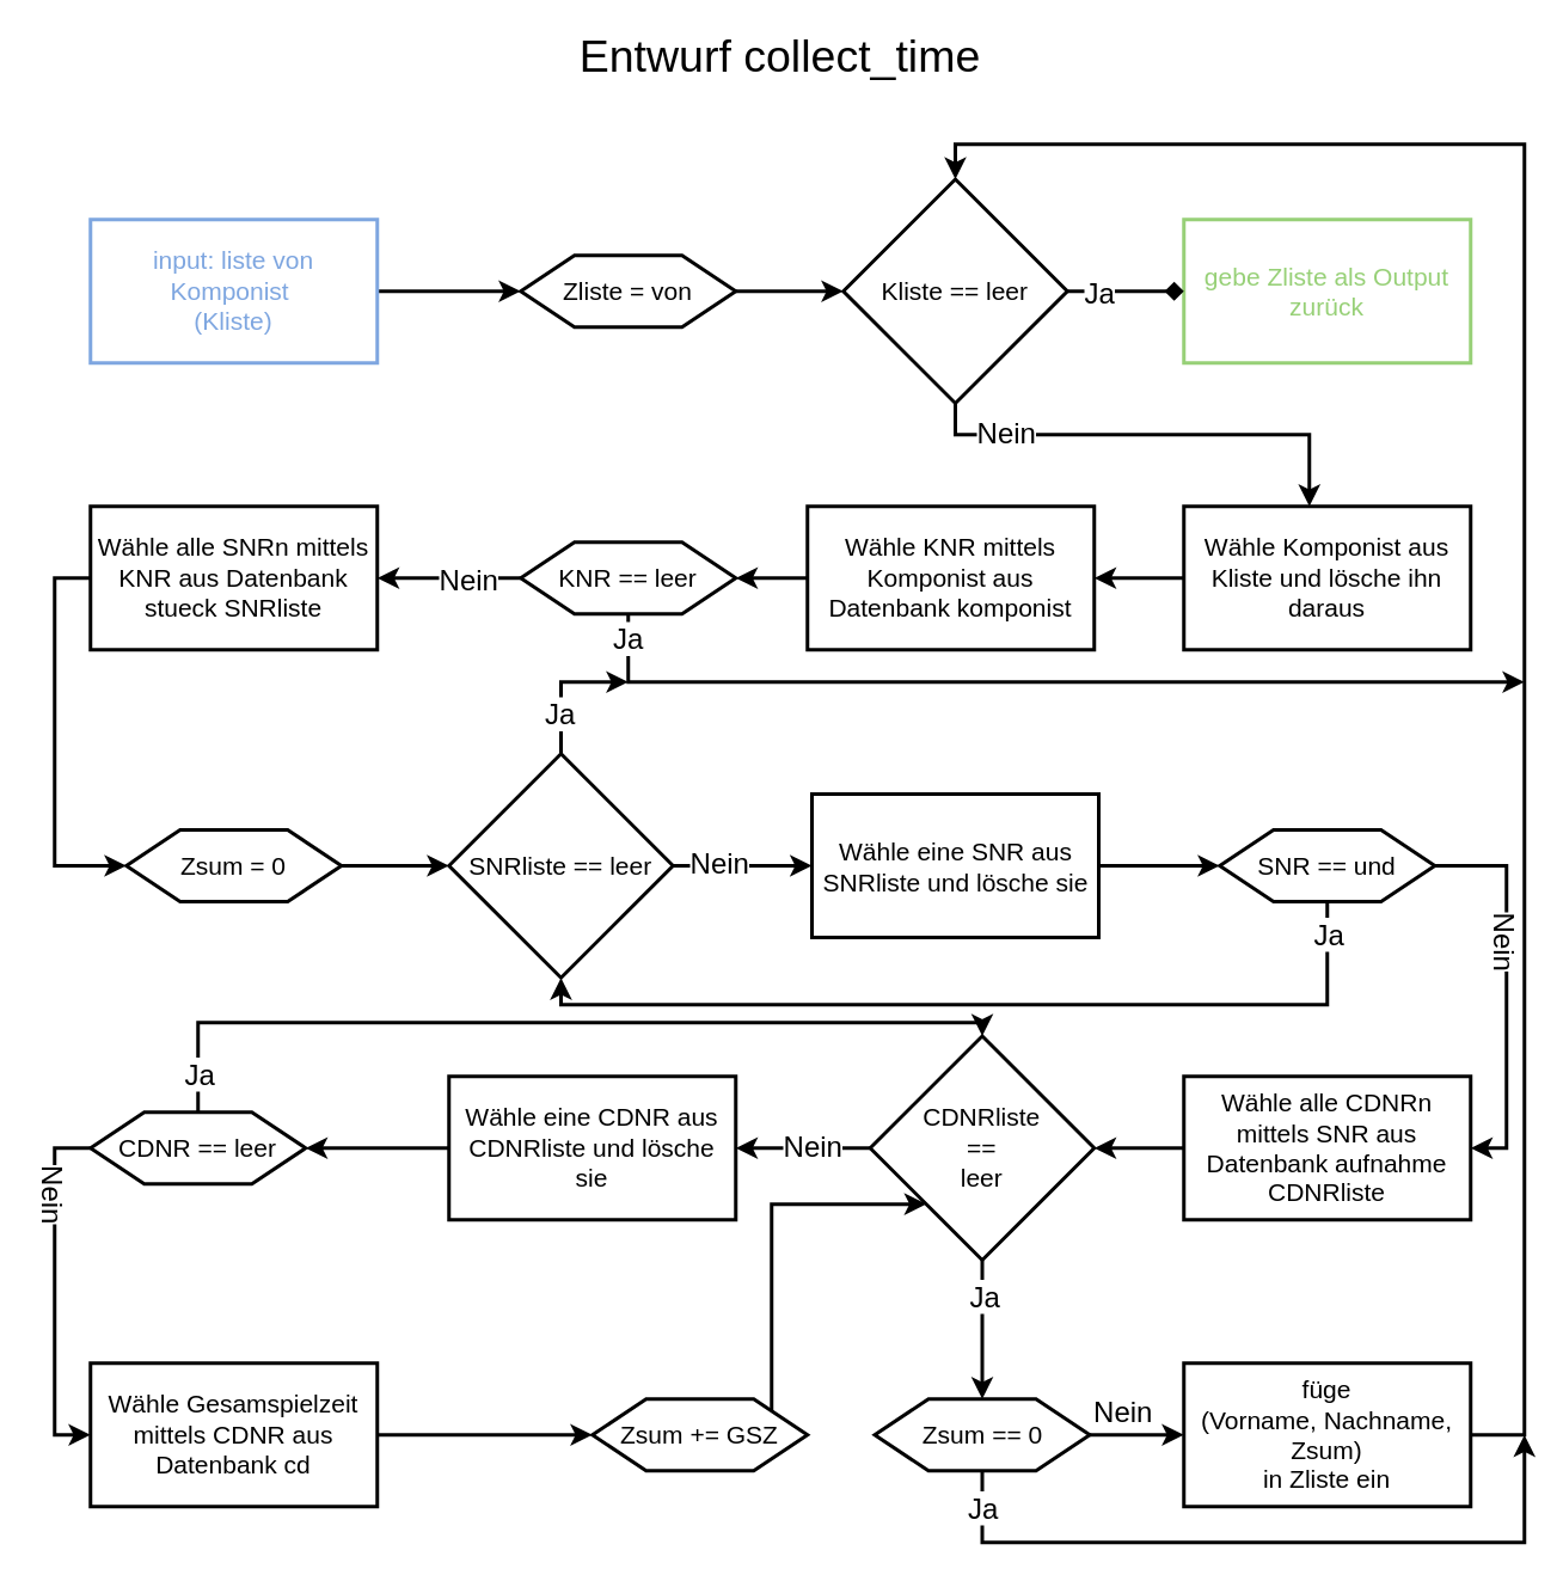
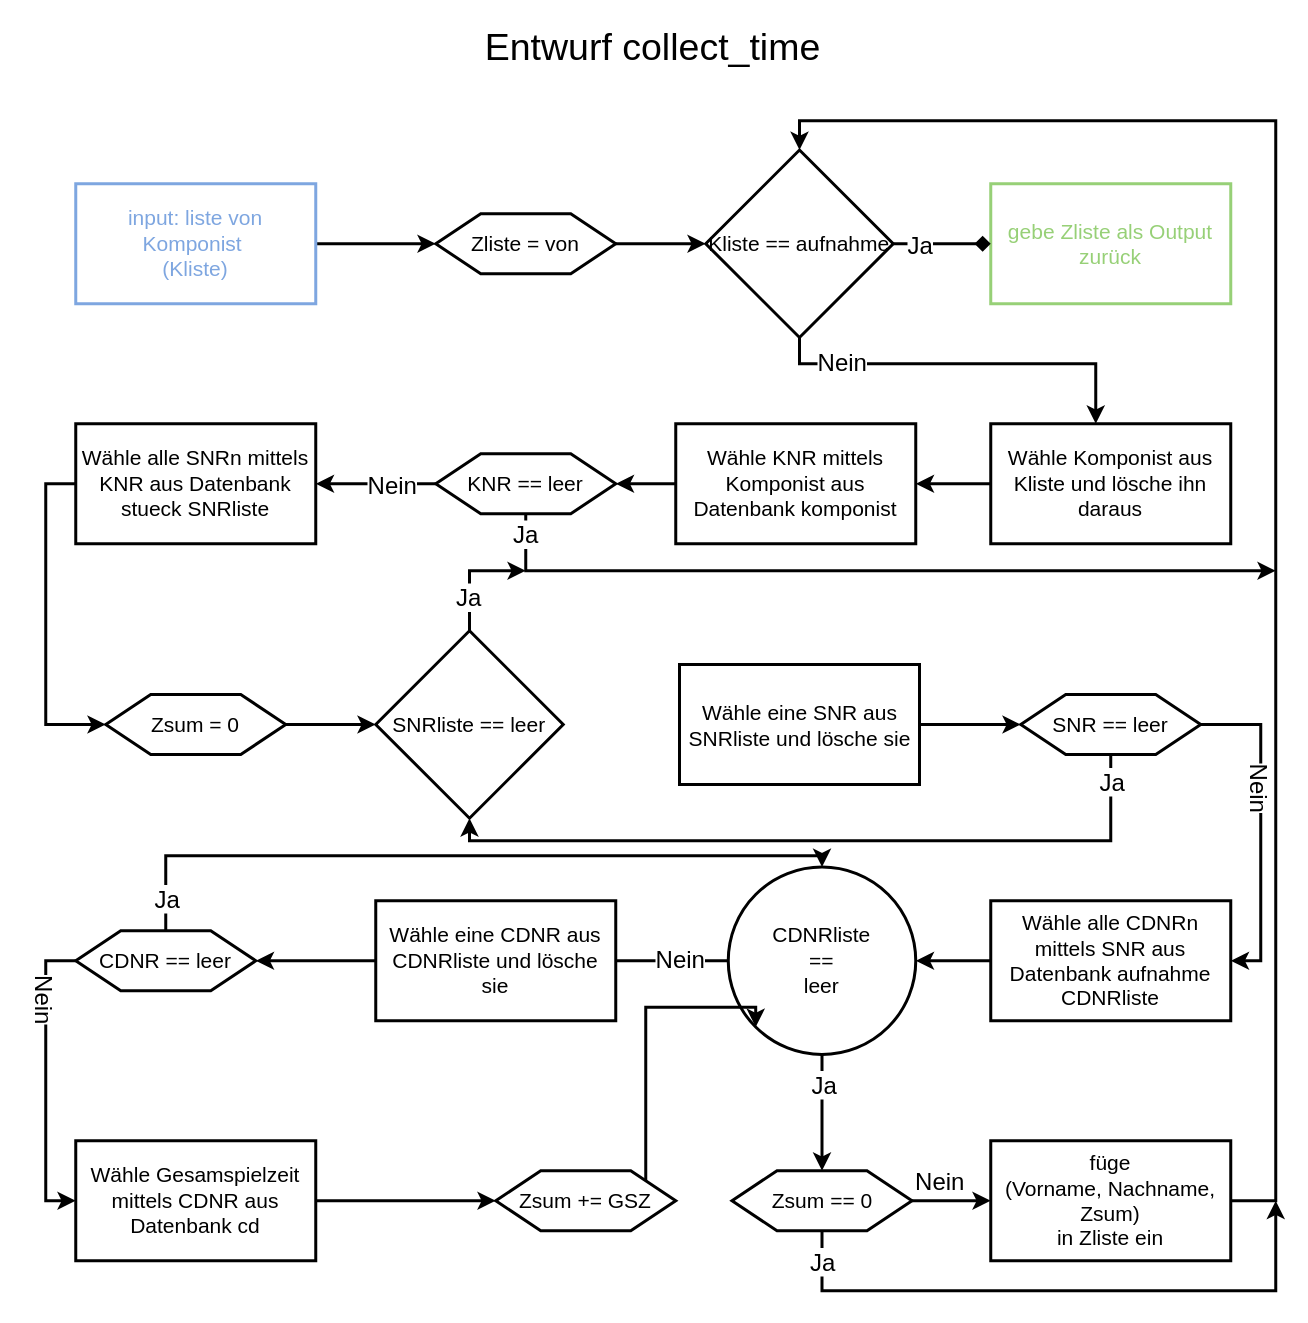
- <mxCell id="12" value="&lt;span style=&quot;font-size: 14px&quot;&gt;Kliste == leer&lt;/span&gt;" style="rhombus;whiteSpace=wrap;html=1;comic=0;strokeWidth=2;fillColor=none;" vertex="1" parent="1"><mxGeometry x="470" y="99.5" width="125" height="125" as="geometry" /></mxCell>
+ <mxCell id="12" value="&lt;span style=&quot;font-size: 14px&quot;&gt;Kliste == aufnahme&lt;/span&gt;" style="rhombus;whiteSpace=wrap;html=1;comic=0;strokeWidth=2;fillColor=none;" vertex="1" parent="1"><mxGeometry x="470" y="99.5" width="125" height="125" as="geometry" /></mxCell>
- <mxCell id="33" style="edgeStyle=orthogonalEdgeStyle;rounded=0;orthogonalLoop=1;jettySize=auto;html=1;entryX=0;entryY=0.5;entryDx=0;entryDy=0;strokeWidth=2;" edge="1" parent="1" source="35" target="28"><mxGeometry relative="1" as="geometry" /></mxCell>
- <mxCell id="34" value="&lt;font style=&quot;font-size: 16px&quot;&gt;Nein&lt;/font&gt;" style="text;html=1;align=center;verticalAlign=middle;resizable=0;points=[];labelBackgroundColor=#ffffff;" vertex="1" connectable="0" parent="33"><mxGeometry x="0.058" y="3" relative="1" as="geometry"><mxPoint x="-16" y="1" as="offset" /></mxGeometry></mxCell>
- <mxCell id="42" value="&lt;font style=&quot;font-size: 14px&quot;&gt;SNR == und&lt;/font&gt;" style="shape=hexagon;perimeter=hexagonPerimeter2;whiteSpace=wrap;html=1;strokeWidth=2;fillColor=none;" vertex="1" parent="1"><mxGeometry x="680" y="462.5" width="120" height="40" as="geometry" /></mxCell>
+ <mxCell id="42" value="&lt;font style=&quot;font-size: 14px&quot;&gt;SNR == leer&lt;/font&gt;" style="shape=hexagon;perimeter=hexagonPerimeter2;whiteSpace=wrap;html=1;strokeWidth=2;fillColor=none;" vertex="1" parent="1"><mxGeometry x="680" y="462.5" width="120" height="40" as="geometry" /></mxCell>
- <mxCell id="50" style="edgeStyle=orthogonalEdgeStyle;rounded=0;orthogonalLoop=1;jettySize=auto;html=1;entryX=1;entryY=0.5;entryDx=0;entryDy=0;strokeWidth=2;" edge="1" parent="1" source="54" target="44"><mxGeometry relative="1" as="geometry" /></mxCell>
+ <mxCell id="50" style="edgeStyle=orthogonalEdgeStyle;rounded=0;orthogonalLoop=1;jettySize=auto;html=1;entryX=1;entryY=0.5;entryDx=0;entryDy=0;strokeWidth=2;endArrow=none;" edge="1" parent="1" source="54" target="44"><mxGeometry relative="1" as="geometry" /></mxCell>
- <mxCell id="54" value="&lt;span style=&quot;font-size: 14px&quot;&gt;CDNRliste &lt;br&gt;== &lt;br&gt;leer&lt;/span&gt;" style="rhombus;whiteSpace=wrap;html=1;comic=0;strokeWidth=2;fillColor=none;" vertex="1" parent="1"><mxGeometry x="485" y="577.5" width="125" height="125" as="geometry" /></mxCell>
+ <mxCell id="54" value="&lt;span style=&quot;font-size: 14px&quot;&gt;CDNRliste &lt;br&gt;== &lt;br&gt;leer&lt;/span&gt;" style="ellipse;whiteSpace=wrap;html=1;comic=0;strokeWidth=2;fillColor=none;" vertex="1" parent="1"><mxGeometry x="485" y="577.5" width="125" height="125" as="geometry" /></mxCell>
